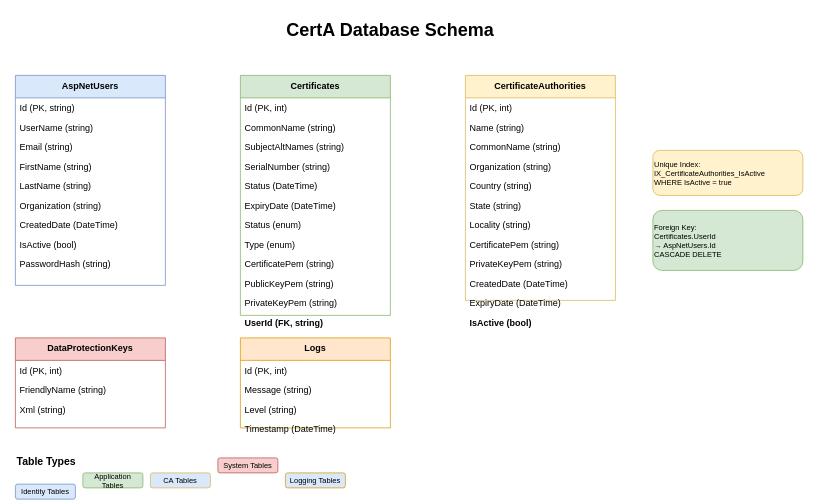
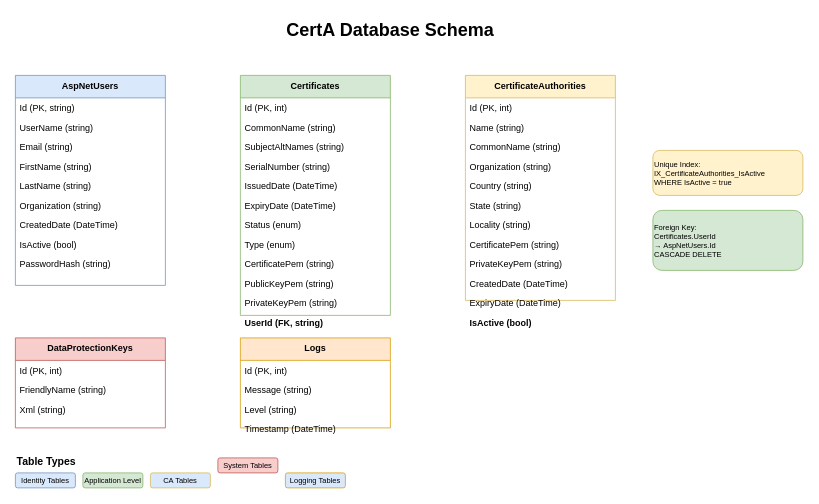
- <mxCell id="18" value="Status (DateTime)" style="text;strokeColor=none;fillColor=none;align=left;verticalAlign=middle;spacingLeft=4;spacingRight=4;overflow=hidden;rotatable=0;points=[[0,0.5],[1,0.5]];portConstraint=eastwest;" vertex="1" parent="13"><mxGeometry y="134" width="200" height="26" as="geometry" /></mxCell>
+ <mxCell id="18" value="IssuedDate (DateTime)" style="text;strokeColor=none;fillColor=none;align=left;verticalAlign=middle;spacingLeft=4;spacingRight=4;overflow=hidden;rotatable=0;points=[[0,0.5],[1,0.5]];portConstraint=eastwest;" vertex="1" parent="13"><mxGeometry y="134" width="200" height="26" as="geometry" /></mxCell>
- <mxCell id="52" value="Application Tables" style="rounded=1;whiteSpace=wrap;html=1;fillColor=#d5e8d4;strokeColor=#82b366;fontSize=10;" vertex="1" parent="1"><mxGeometry x="110" y="630" width="80" height="20" as="geometry" /></mxCell>
+ <mxCell id="52" value="Application Level" style="rounded=1;whiteSpace=wrap;html=1;fillColor=#d5e8d4;strokeColor=#82b366;fontSize=10;" vertex="1" parent="1"><mxGeometry x="110" y="630" width="80" height="20" as="geometry" /></mxCell>
- <mxCell id="51" value="Identity Tables" style="rounded=1;whiteSpace=wrap;html=1;fillColor=#dae8fc;strokeColor=#6c8ebf;fontSize=10;" vertex="1" parent="1"><mxGeometry x="20" y="645" width="80" height="20" as="geometry" /></mxCell>
+ <mxCell id="51" value="Identity Tables" style="rounded=1;whiteSpace=wrap;html=1;fillColor=#dae8fc;strokeColor=#6c8ebf;fontSize=10;" vertex="1" parent="1"><mxGeometry x="20" y="630" width="80" height="20" as="geometry" /></mxCell>
